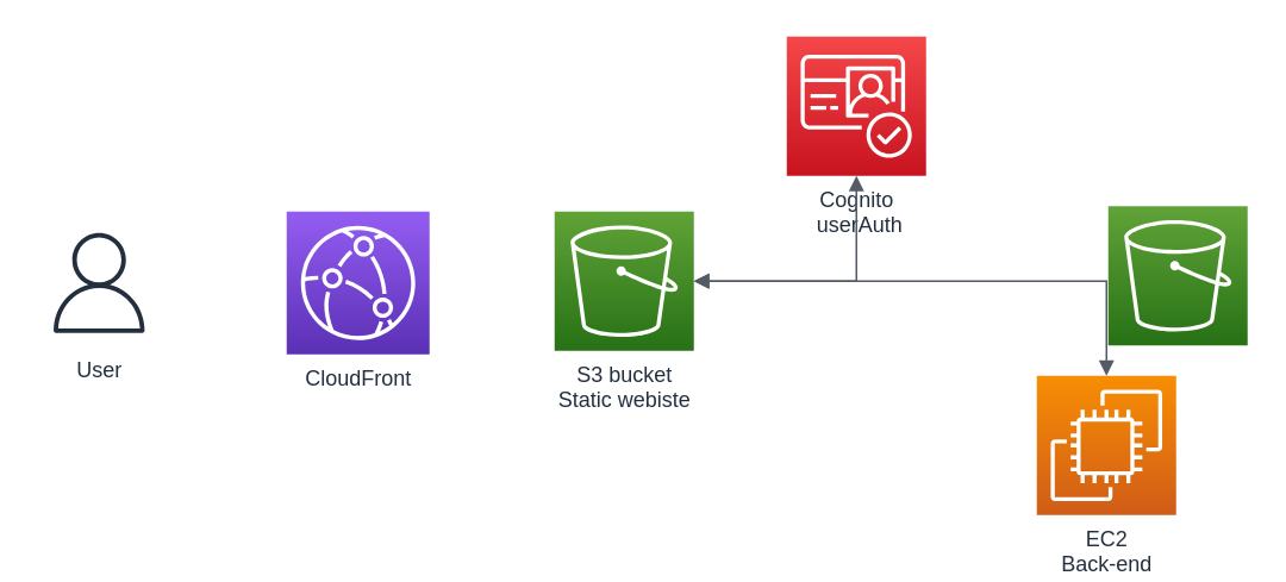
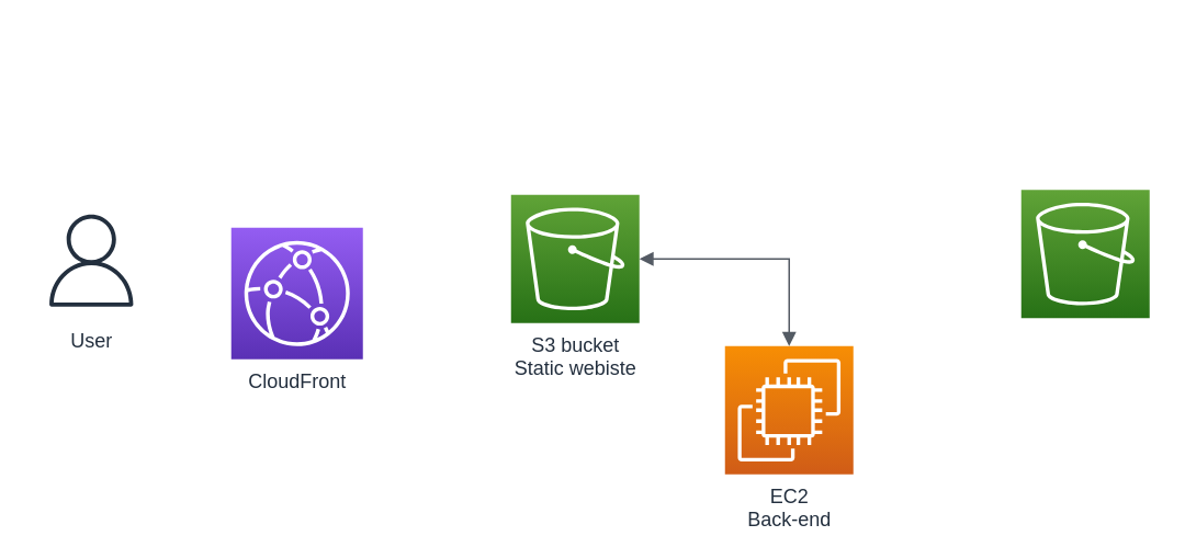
- <mxCell id="5" value="Cognito&lt;br&gt;&amp;nbsp;userAuth" style="sketch=0;points=[[0,0,0],[0.25,0,0],[0.5,0,0],[0.75,0,0],[1,0,0],[0,1,0],[0.25,1,0],[0.5,1,0],[0.75,1,0],[1,1,0],[0,0.25,0],[0,0.5,0],[0,0.75,0],[1,0.25,0],[1,0.5,0],[1,0.75,0]];outlineConnect=0;fontColor=#232F3E;gradientColor=#F54749;gradientDirection=north;fillColor=#C7131F;strokeColor=#ffffff;dashed=0;verticalLabelPosition=bottom;verticalAlign=top;align=center;html=1;fontSize=12;fontStyle=0;aspect=fixed;shape=mxgraph.aws4.resourceIcon;resIcon=mxgraph.aws4.cognito;" vertex="1" parent="1"><mxGeometry x="440" y="20" width="78" height="78" as="geometry" /></mxCell>
- <mxCell id="6" value="" style="edgeStyle=orthogonalEdgeStyle;html=1;endArrow=block;elbow=vertical;startArrow=block;startFill=1;endFill=1;strokeColor=#545B64;rounded=0;" edge="1" parent="1" source="4" target="5"><mxGeometry width="100" relative="1" as="geometry"><mxPoint x="320" y="60" as="sourcePoint" /><mxPoint x="420" y="60" as="targetPoint" /></mxGeometry></mxCell>
- <mxCell id="2" value="CloudFront" style="sketch=0;points=[[0,0,0],[0.25,0,0],[0.5,0,0],[0.75,0,0],[1,0,0],[0,1,0],[0.25,1,0],[0.5,1,0],[0.75,1,0],[1,1,0],[0,0.25,0],[0,0.5,0],[0,0.75,0],[1,0.25,0],[1,0.5,0],[1,0.75,0]];outlineConnect=0;fontColor=#232F3E;gradientColor=#945DF2;gradientDirection=north;fillColor=#5A30B5;strokeColor=#ffffff;dashed=0;verticalLabelPosition=bottom;verticalAlign=top;align=center;html=1;fontSize=12;fontStyle=0;aspect=fixed;shape=mxgraph.aws4.resourceIcon;resIcon=mxgraph.aws4.cloudfront;" vertex="1" parent="1"><mxGeometry x="160" y="118" width="80" height="80" as="geometry" /></mxCell>
+ <mxCell id="2" value="CloudFront" style="sketch=0;points=[[0,0,0],[0.25,0,0],[0.5,0,0],[0.75,0,0],[1,0,0],[0,1,0],[0.25,1,0],[0.5,1,0],[0.75,1,0],[1,1,0],[0,0.25,0],[0,0.5,0],[0,0.75,0],[1,0.25,0],[1,0.5,0],[1,0.75,0]];outlineConnect=0;fontColor=#232F3E;gradientColor=#945DF2;gradientDirection=north;fillColor=#5A30B5;strokeColor=#ffffff;dashed=0;verticalLabelPosition=bottom;verticalAlign=top;align=center;html=1;fontSize=12;fontStyle=0;aspect=fixed;shape=mxgraph.aws4.resourceIcon;resIcon=mxgraph.aws4.cloudfront;" vertex="1" parent="1"><mxGeometry x="140" y="138" width="80" height="80" as="geometry" /></mxCell>
- <mxCell id="7" value="EC2&lt;br&gt;Back-end" style="sketch=0;points=[[0,0,0],[0.25,0,0],[0.5,0,0],[0.75,0,0],[1,0,0],[0,1,0],[0.25,1,0],[0.5,1,0],[0.75,1,0],[1,1,0],[0,0.25,0],[0,0.5,0],[0,0.75,0],[1,0.25,0],[1,0.5,0],[1,0.75,0]];outlineConnect=0;fontColor=#232F3E;gradientColor=#F78E04;gradientDirection=north;fillColor=#D05C17;strokeColor=#ffffff;dashed=0;verticalLabelPosition=bottom;verticalAlign=top;align=center;html=1;fontSize=12;fontStyle=0;aspect=fixed;shape=mxgraph.aws4.resourceIcon;resIcon=mxgraph.aws4.ec2;" vertex="1" parent="1"><mxGeometry x="580" y="210" width="78" height="78" as="geometry" /></mxCell>
+ <mxCell id="7" value="EC2&lt;br&gt;Back-end" style="sketch=0;points=[[0,0,0],[0.25,0,0],[0.5,0,0],[0.75,0,0],[1,0,0],[0,1,0],[0.25,1,0],[0.5,1,0],[0.75,1,0],[1,1,0],[0,0.25,0],[0,0.5,0],[0,0.75,0],[1,0.25,0],[1,0.5,0],[1,0.75,0]];outlineConnect=0;fontColor=#232F3E;gradientColor=#F78E04;gradientDirection=north;fillColor=#D05C17;strokeColor=#ffffff;dashed=0;verticalLabelPosition=bottom;verticalAlign=top;align=center;html=1;fontSize=12;fontStyle=0;aspect=fixed;shape=mxgraph.aws4.resourceIcon;resIcon=mxgraph.aws4.ec2;" vertex="1" parent="1"><mxGeometry x="440" y="210" width="78" height="78" as="geometry" /></mxCell>
